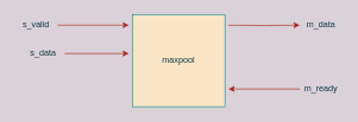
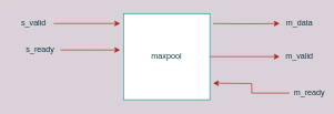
- <mxCell id="7" value="s_data" style="text;html=1;strokeColor=none;fillColor=none;align=center;verticalAlign=middle;whiteSpace=wrap;rounded=0;fontColor=#143642;" parent="1" vertex="1"><mxGeometry x="30" y="60" width="60" height="30" as="geometry" /></mxCell>
+ <mxCell id="7" value="s_ready" style="text;html=1;strokeColor=none;fillColor=none;align=center;verticalAlign=middle;whiteSpace=wrap;rounded=0;fontColor=#143642;" parent="1" vertex="1"><mxGeometry x="30" y="60" width="60" height="30" as="geometry" /></mxCell>
- <mxCell id="3" value="maxpool" style="whiteSpace=wrap;html=1;aspect=fixed;fillColor=#FAE5C7;strokeColor=#0F8B8D;fontColor=#143642;" parent="1" vertex="1"><mxGeometry x="185" y="20" width="130" height="130" as="geometry" /></mxCell>
+ <mxCell id="3" value="maxpool" style="whiteSpace=wrap;html=1;aspect=fixed;fillColor=#ffffff;strokeColor=#0F8B8D;fontColor=#143642;" parent="1" vertex="1"><mxGeometry x="185" y="20" width="130" height="130" as="geometry" /></mxCell>
+ <mxCell id="2" style="edgeStyle=orthogonalEdgeStyle;rounded=0;orthogonalLoop=1;jettySize=auto;html=1;exitX=1;exitY=0.5;exitDx=0;exitDy=0;entryX=0;entryY=0.5;entryDx=0;entryDy=0;labelBackgroundColor=#DAD2D8;strokeColor=#A8201A;fontColor=#143642;" parent="1" source="3" target="10" edge="1"><mxGeometry relative="1" as="geometry"><Array as="points"><mxPoint x="345" y="85" /></Array></mxGeometry></mxCell>
+ <mxCell id="10" value="m_valid" style="text;html=1;strokeColor=none;fillColor=none;align=center;verticalAlign=middle;whiteSpace=wrap;rounded=0;fontColor=#143642;" parent="1" vertex="1"><mxGeometry x="420" y="70" width="60" height="30" as="geometry" /></mxCell>
- <mxCell id="12" value="m_ready" style="text;html=1;strokeColor=none;fillColor=none;align=center;verticalAlign=middle;whiteSpace=wrap;rounded=0;fontColor=#143642;" parent="1" vertex="1"><mxGeometry x="420" y="110" width="60" height="30" as="geometry" /></mxCell>
+ <mxCell id="12" value="m_ready" style="text;html=1;strokeColor=none;fillColor=none;align=center;verticalAlign=middle;whiteSpace=wrap;rounded=0;fontColor=#143642;" parent="1" vertex="1"><mxGeometry x="435" y="125" width="60" height="30" as="geometry" /></mxCell>
